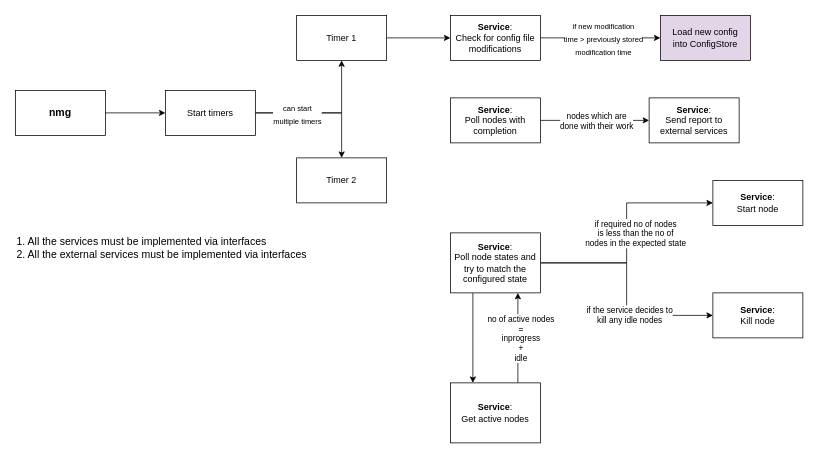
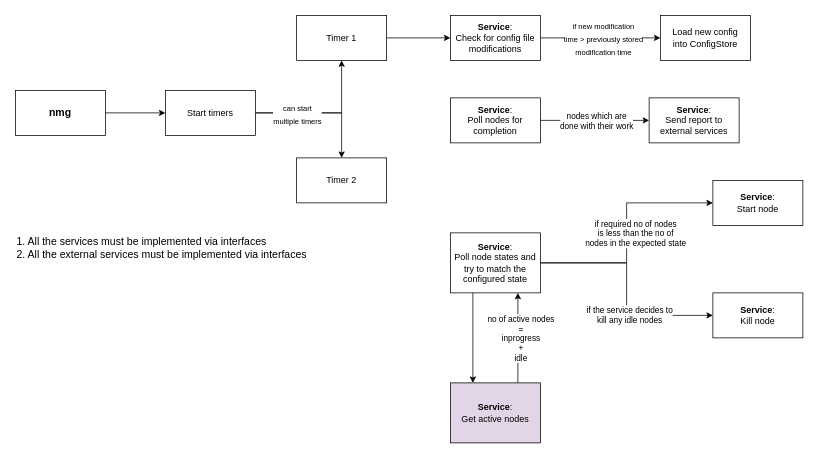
- <mxCell id="11" value="Load new config&lt;br&gt;into ConfigStore" style="rounded=0;whiteSpace=wrap;html=1;fillColor=#e1d5e7;" parent="1" vertex="1"><mxGeometry x="880" y="20" width="120" height="60" as="geometry" /></mxCell>
+ <mxCell id="11" value="Load new config&lt;br&gt;into ConfigStore" style="rounded=0;whiteSpace=wrap;html=1;" parent="1" vertex="1"><mxGeometry x="880" y="20" width="120" height="60" as="geometry" /></mxCell>
- <mxCell id="23" value="&lt;b&gt;Service&lt;/b&gt;:&lt;br&gt;Poll nodes with completion" style="rounded=0;whiteSpace=wrap;html=1;" parent="1" vertex="1"><mxGeometry x="600" y="130" width="120" height="60" as="geometry" /></mxCell>
+ <mxCell id="23" value="&lt;b&gt;Service&lt;/b&gt;:&lt;br&gt;Poll nodes for completion" style="rounded=0;whiteSpace=wrap;html=1;" parent="1" vertex="1"><mxGeometry x="600" y="130" width="120" height="60" as="geometry" /></mxCell>
- <mxCell id="29" value="&lt;b&gt;Service&lt;/b&gt;:&lt;br&gt;Get active nodes" style="rounded=0;whiteSpace=wrap;html=1;" parent="1" vertex="1"><mxGeometry x="600" y="510" width="120" height="80" as="geometry" /></mxCell>
+ <mxCell id="29" value="&lt;b&gt;Service&lt;/b&gt;:&lt;br&gt;Get active nodes" style="rounded=0;whiteSpace=wrap;html=1;fillColor=#e1d5e7;" parent="1" vertex="1"><mxGeometry x="600" y="510" width="120" height="80" as="geometry" /></mxCell>
